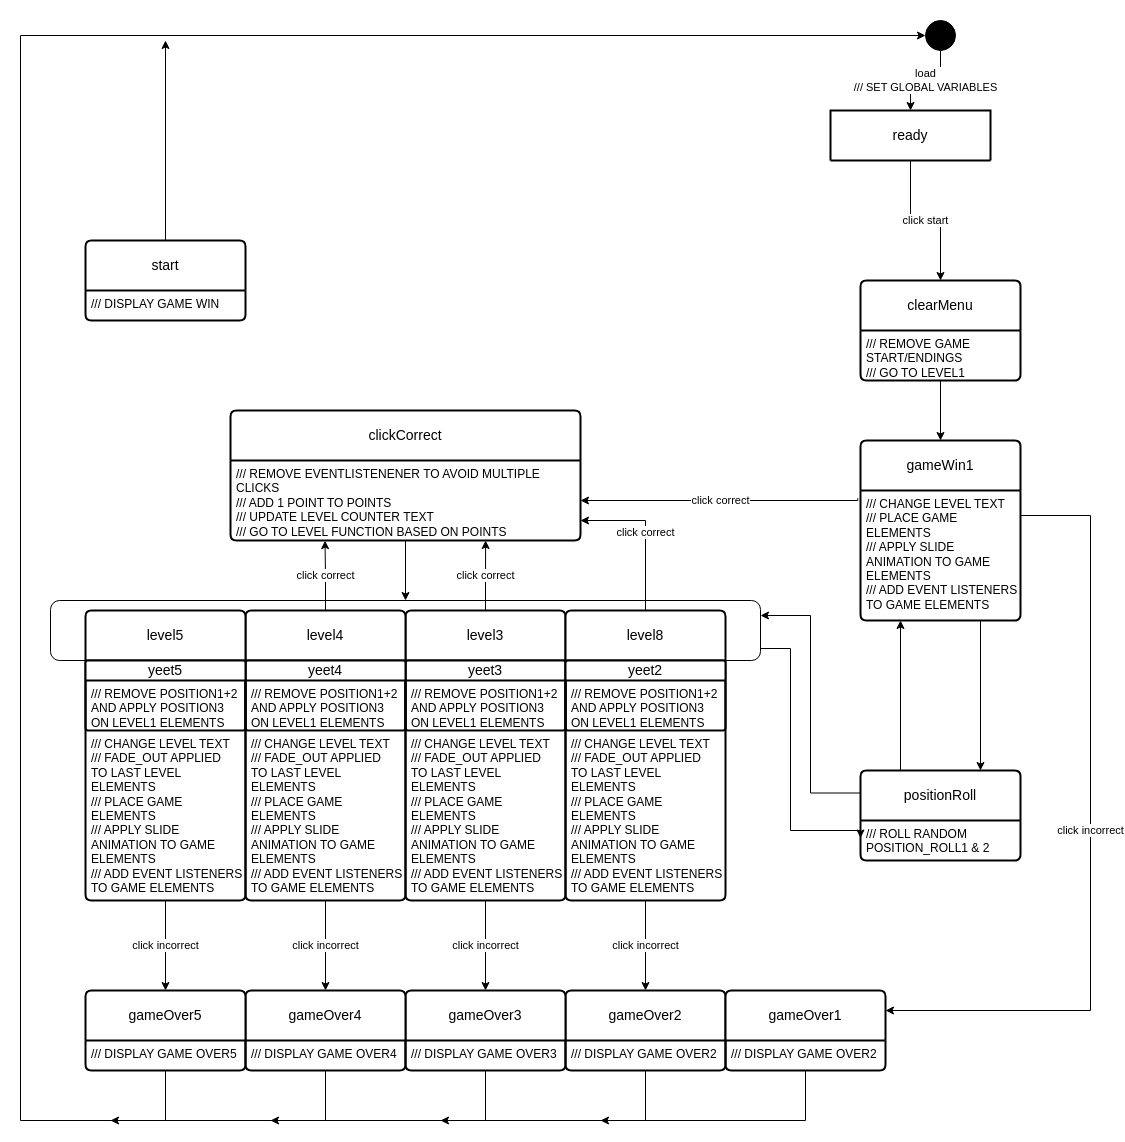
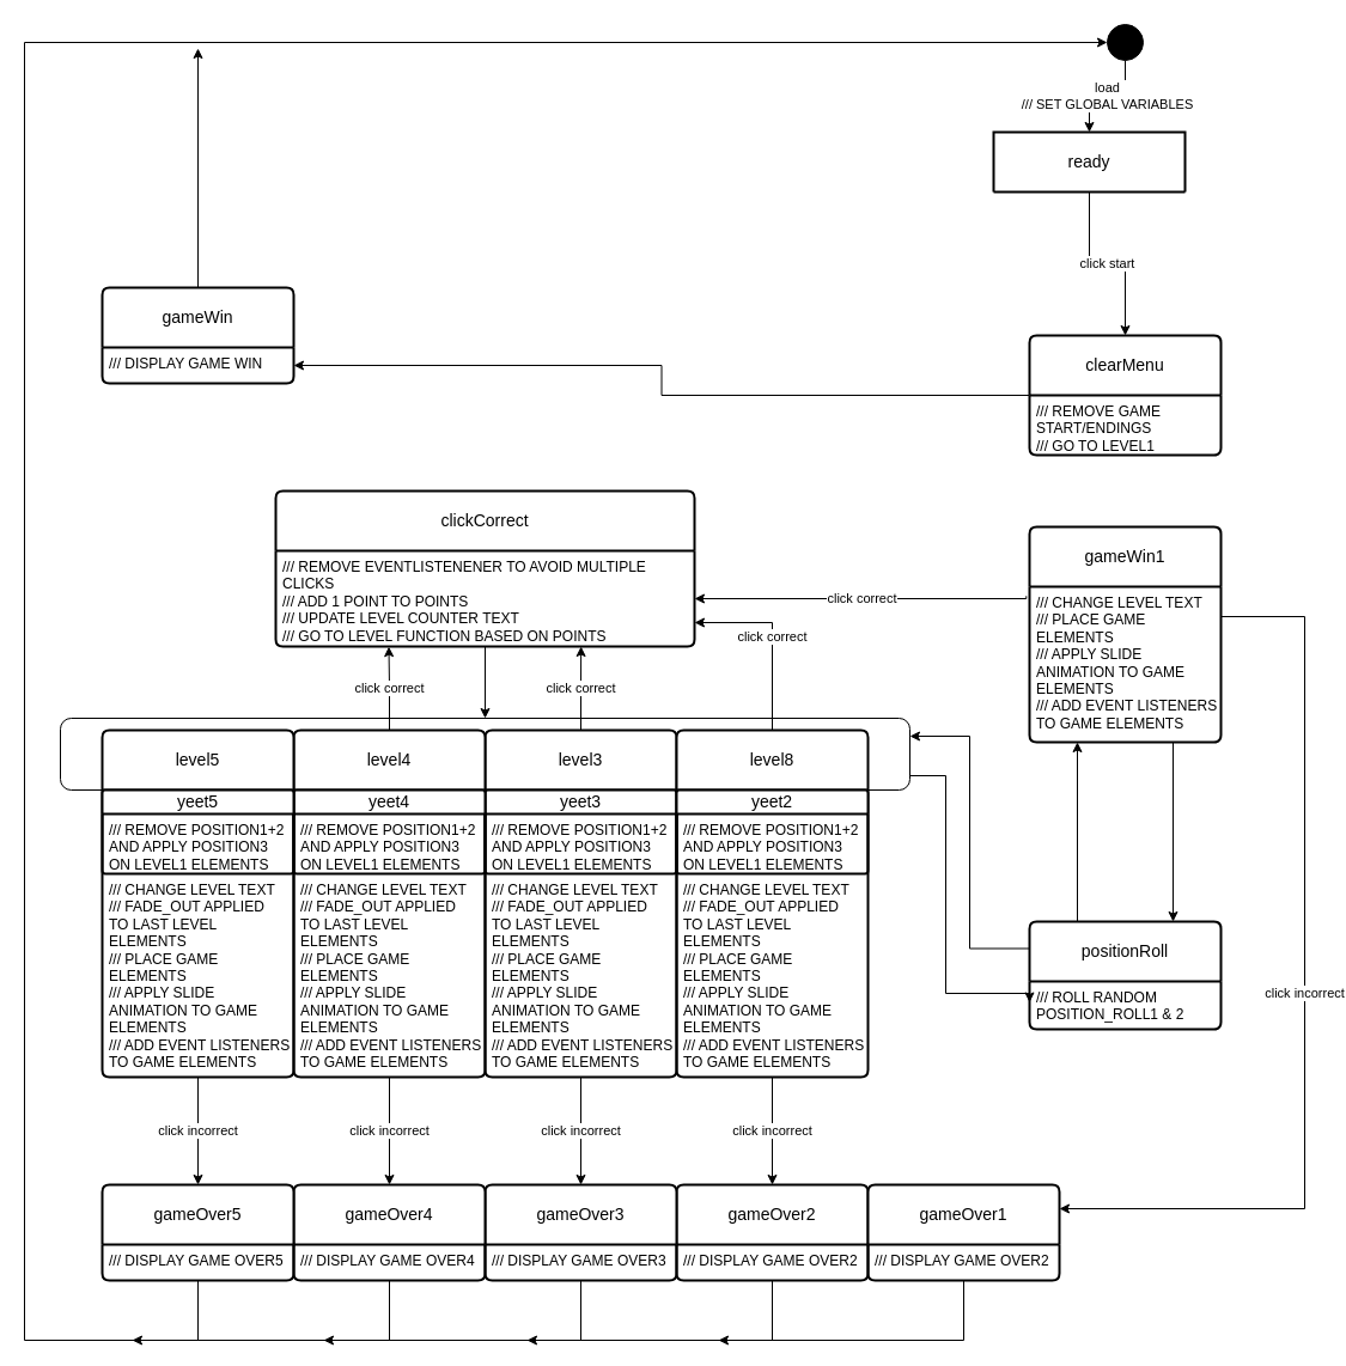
- <mxCell id="45" value="start" style="swimlane;childLayout=stackLayout;horizontal=1;startSize=50;horizontalStack=0;rounded=1;fontSize=14;fontStyle=0;strokeWidth=2;resizeParent=0;resizeLast=1;shadow=0;dashed=0;align=center;arcSize=4;whiteSpace=wrap;html=1;" vertex="1" parent="1"><mxGeometry x="85" y="240" width="160" height="80" as="geometry" /></mxCell>
+ <mxCell id="45" value="gameWin" style="swimlane;childLayout=stackLayout;horizontal=1;startSize=50;horizontalStack=0;rounded=1;fontSize=14;fontStyle=0;strokeWidth=2;resizeParent=0;resizeLast=1;shadow=0;dashed=0;align=center;arcSize=4;whiteSpace=wrap;html=1;" vertex="1" parent="1"><mxGeometry x="85" y="240" width="160" height="80" as="geometry" /></mxCell>
- <mxCell id="6" value="" style="edgeStyle=orthogonalEdgeStyle;rounded=0;orthogonalLoop=1;jettySize=auto;html=1;" edge="1" parent="1" source="7" target="9"><mxGeometry relative="1" as="geometry" /></mxCell>
+ <mxCell id="6" value="" style="edgeStyle=orthogonalEdgeStyle;rounded=0;orthogonalLoop=1;jettySize=auto;html=1;" edge="1" parent="1" source="7" target="46"><mxGeometry relative="1" as="geometry" /></mxCell>
